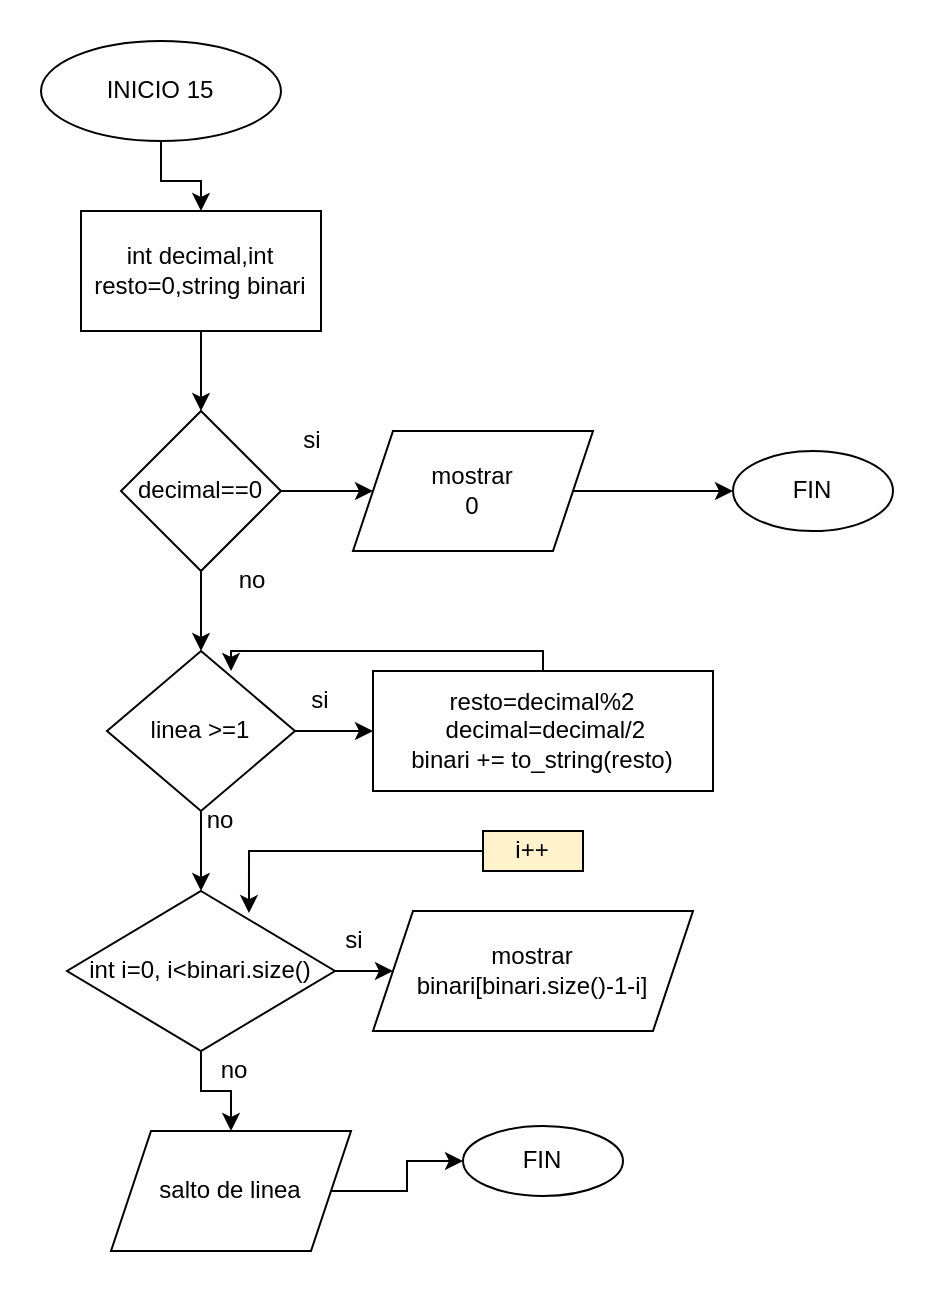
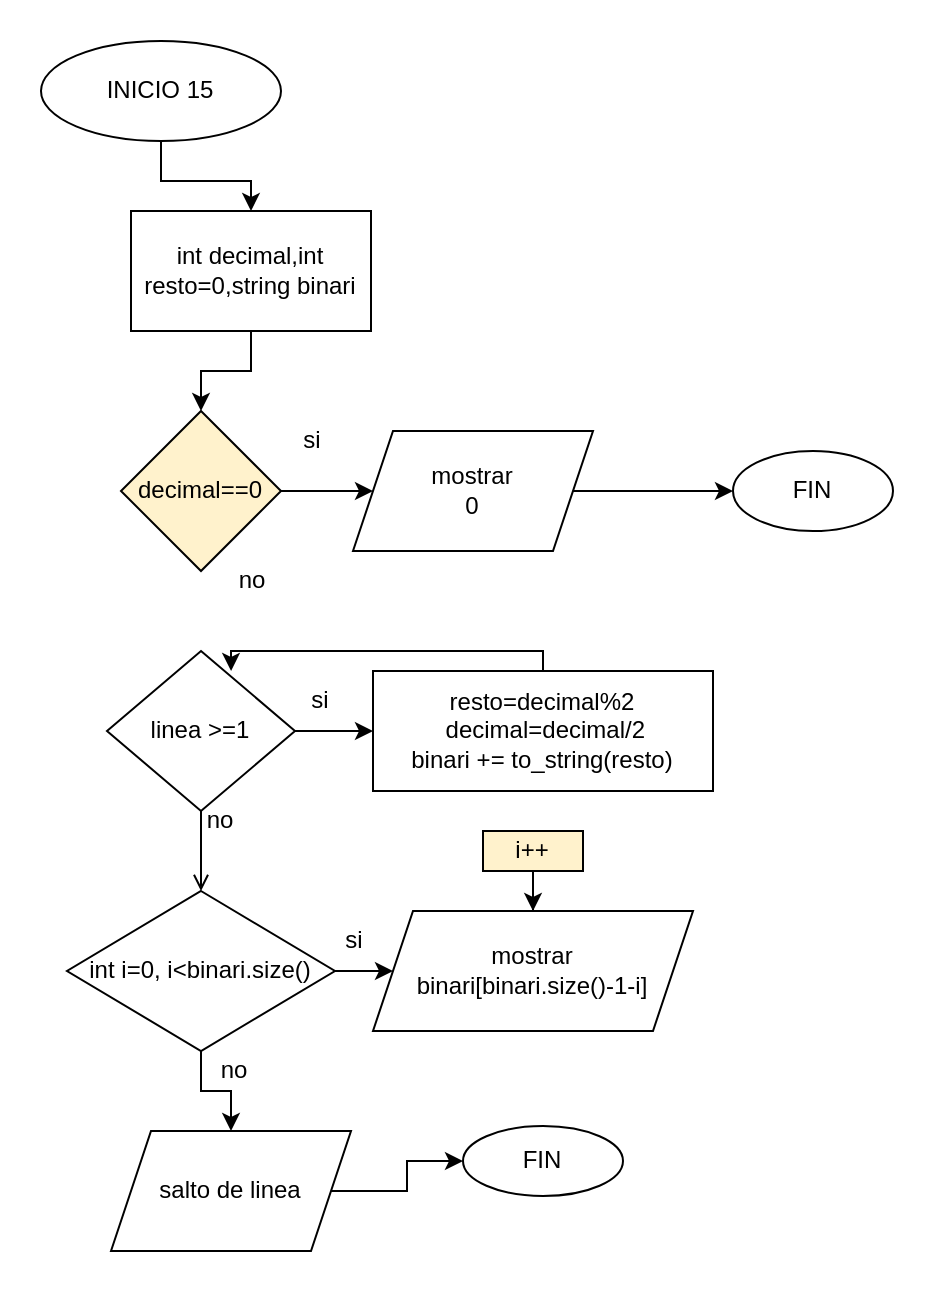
- <mxCell id="5" value="int decimal,int resto=0,string binari" style="whiteSpace=wrap;html=1;" vertex="1" parent="1"><mxGeometry x="40" y="105" width="120" height="60" as="geometry" /></mxCell>
+ <mxCell id="5" value="int decimal,int resto=0,string binari" style="whiteSpace=wrap;html=1;" vertex="1" parent="1"><mxGeometry x="65" y="105" width="120" height="60" as="geometry" /></mxCell>
- <mxCell id="8" value="decimal==0" style="rhombus;whiteSpace=wrap;html=1;" vertex="1" parent="1"><mxGeometry x="60" y="205" width="80" height="80" as="geometry" /></mxCell>
+ <mxCell id="8" value="decimal==0" style="rhombus;whiteSpace=wrap;html=1;fillColor=#fff2cc;" vertex="1" parent="1"><mxGeometry x="60" y="205" width="80" height="80" as="geometry" /></mxCell>
- <mxCell id="7" value="" style="edgeStyle=orthogonalEdgeStyle;rounded=0;orthogonalLoop=1;jettySize=auto;html=1;" edge="1" parent="1" source="8" target="14"><mxGeometry relative="1" as="geometry" /></mxCell>
- <mxCell id="26" style="edgeStyle=orthogonalEdgeStyle;rounded=0;orthogonalLoop=1;jettySize=auto;html=1;entryX=0.679;entryY=0.138;entryDx=0;entryDy=0;entryPerimeter=0;" edge="1" parent="1" source="25" target="22"><mxGeometry relative="1" as="geometry" /></mxCell>
+ <mxCell id="26" style="edgeStyle=orthogonalEdgeStyle;rounded=0;orthogonalLoop=1;jettySize=auto;html=1;" edge="1" parent="1" source="25" target="24"><mxGeometry relative="1" as="geometry" /></mxCell>
- <mxCell id="13" value="" style="edgeStyle=orthogonalEdgeStyle;rounded=0;orthogonalLoop=1;jettySize=auto;html=1;" edge="1" parent="1" source="14" target="22"><mxGeometry relative="1" as="geometry" /></mxCell>
+ <mxCell id="13" value="" style="edgeStyle=orthogonalEdgeStyle;rounded=0;orthogonalLoop=1;jettySize=auto;html=1;endArrow=open;" edge="1" parent="1" source="14" target="22"><mxGeometry relative="1" as="geometry" /></mxCell>
